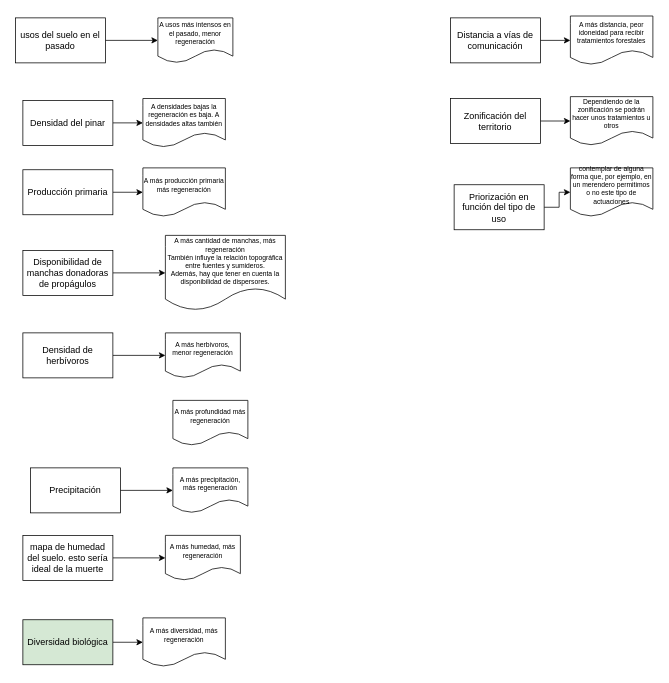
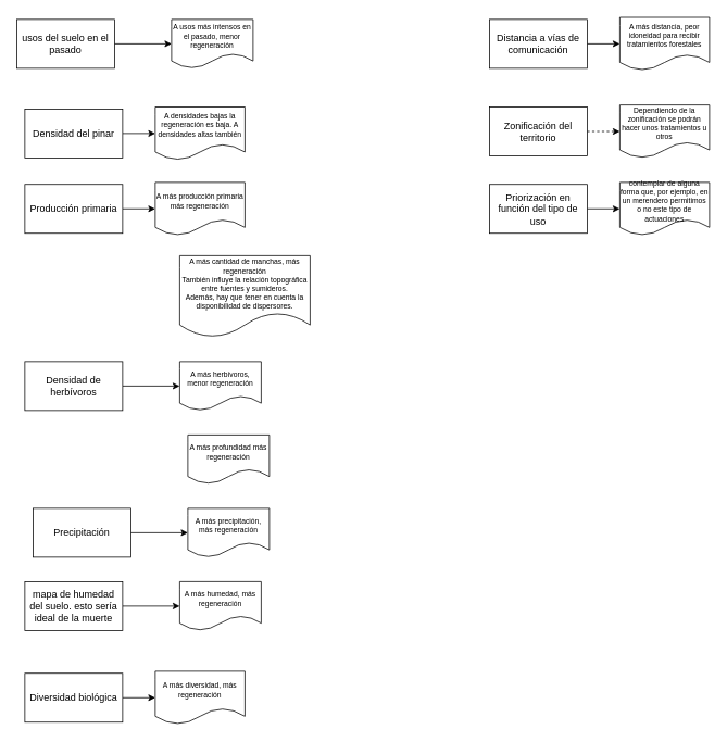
- <mxCell id="27" style="edgeStyle=orthogonalEdgeStyle;rounded=0;orthogonalLoop=1;jettySize=auto;html=1;entryX=0;entryY=0.5;entryDx=0;entryDy=0;" edge="1" parent="1" source="28" target="29"><mxGeometry relative="1" as="geometry" /></mxCell>
+ <mxCell id="27" style="edgeStyle=orthogonalEdgeStyle;rounded=0;orthogonalLoop=1;jettySize=auto;html=1;entryX=0;entryY=0.5;entryDx=0;entryDy=0;dashed=1;" edge="1" parent="1" source="28" target="29"><mxGeometry relative="1" as="geometry" /></mxCell>
- <mxCell id="31" value="Priorización en función del tipo de uso" style="rounded=0;whiteSpace=wrap;html=1;" vertex="1" parent="1"><mxGeometry x="605" y="245.5" width="120" height="60" as="geometry" /></mxCell>
+ <mxCell id="31" value="Priorización en función del tipo de uso" style="rounded=0;whiteSpace=wrap;html=1;" vertex="1" parent="1"><mxGeometry x="600" y="225.5" width="120" height="60" as="geometry" /></mxCell>
- <mxCell id="9" value="Disponibilidad de manchas donadoras de propágulos" style="rounded=0;whiteSpace=wrap;html=1;" vertex="1" parent="1"><mxGeometry x="30" y="333" width="120" height="60" as="geometry" /></mxCell>
- <mxCell id="8" style="edgeStyle=orthogonalEdgeStyle;rounded=0;orthogonalLoop=1;jettySize=auto;html=1;entryX=0;entryY=0.5;entryDx=0;entryDy=0;fontSize=9;" edge="1" parent="1" source="9" target="10"><mxGeometry relative="1" as="geometry" /></mxCell>
- <mxCell id="34" value="Diversidad biológica" style="rounded=0;whiteSpace=wrap;html=1;fillColor=#d5e8d4;" vertex="1" parent="1"><mxGeometry x="30" y="825.5" width="120" height="60" as="geometry" /></mxCell>
+ <mxCell id="34" value="Diversidad biológica" style="rounded=0;whiteSpace=wrap;html=1;" vertex="1" parent="1"><mxGeometry x="30" y="825.5" width="120" height="60" as="geometry" /></mxCell>
